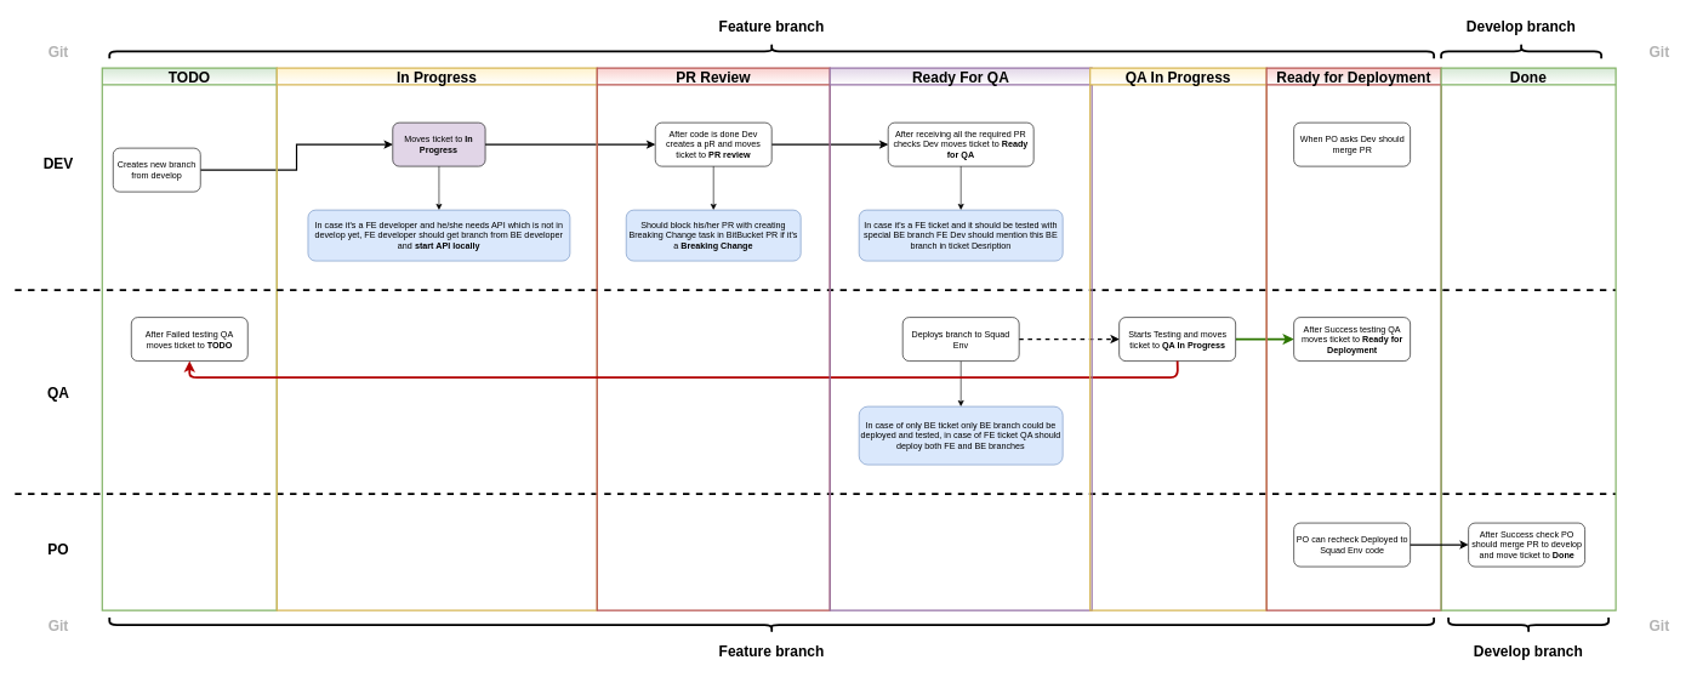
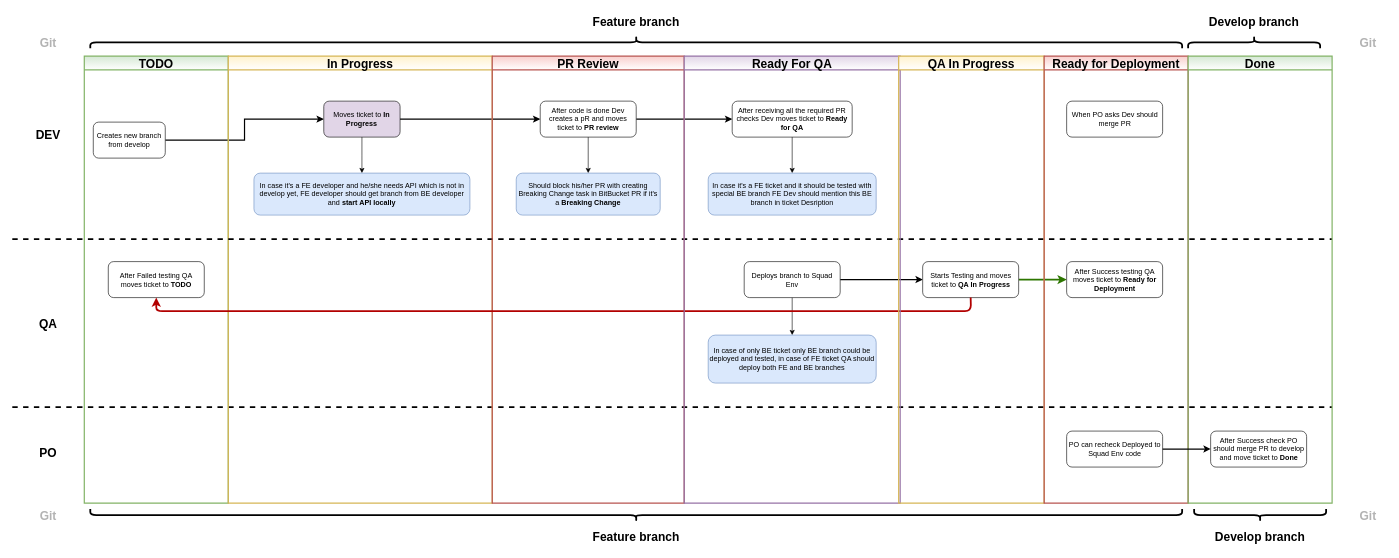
- <mxCell id="14" value="" style="edgeStyle=orthogonalEdgeStyle;rounded=0;orthogonalLoop=1;jettySize=auto;html=1;fontSize=20;entryX=0;entryY=0.5;entryDx=0;entryDy=0;strokeWidth=2;dashed=1;" parent="1" source="15" target="21" edge="1"><mxGeometry relative="1" as="geometry"><mxPoint x="1542.5" y="478" as="targetPoint" /></mxGeometry></mxCell>
+ <mxCell id="14" value="" style="edgeStyle=orthogonalEdgeStyle;rounded=0;orthogonalLoop=1;jettySize=auto;html=1;fontSize=20;entryX=0;entryY=0.5;entryDx=0;entryDy=0;strokeWidth=2;" parent="1" source="15" target="21" edge="1"><mxGeometry relative="1" as="geometry"><mxPoint x="1542.5" y="478" as="targetPoint" /></mxGeometry></mxCell>
